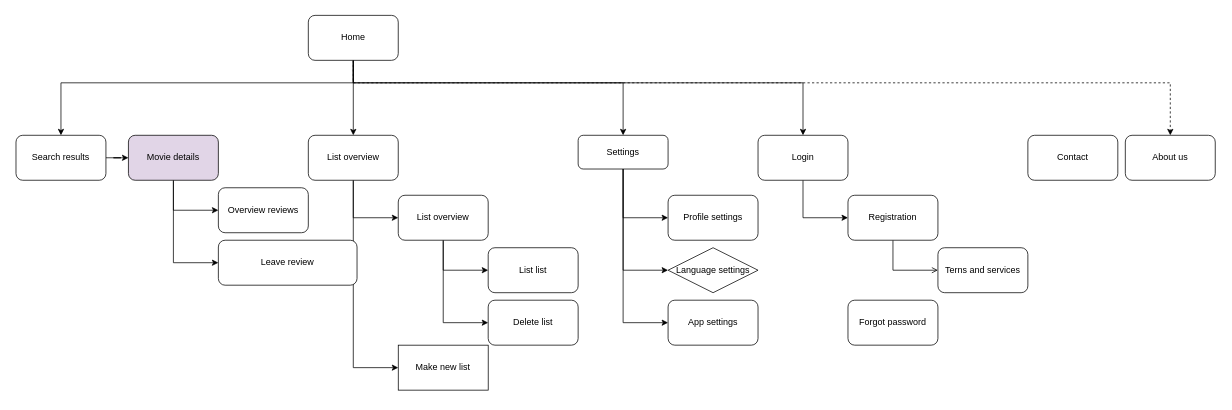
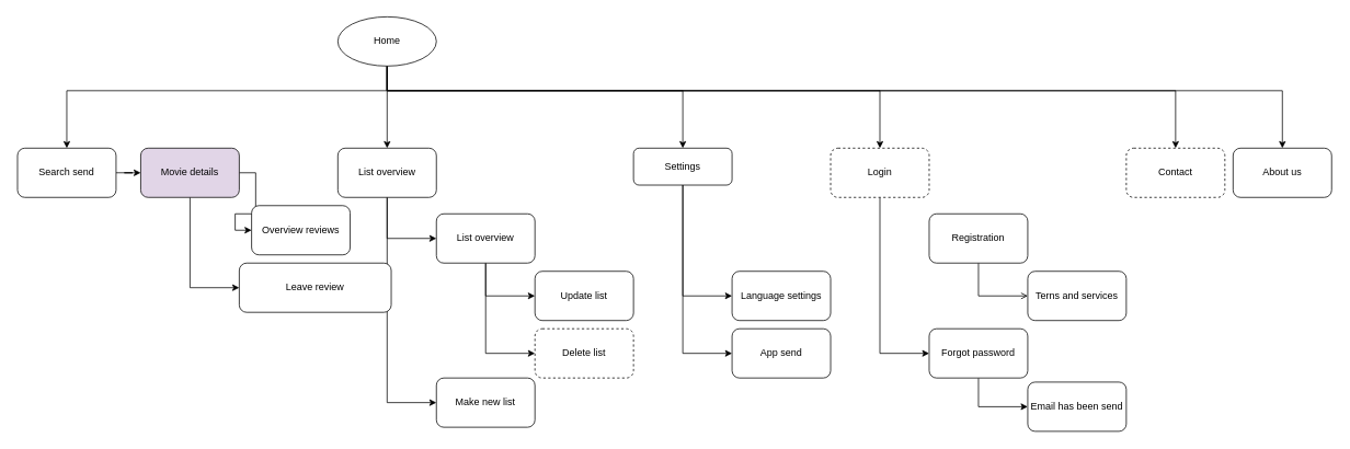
- <mxCell id="8" value="Home" style="rounded=1;whiteSpace=wrap;html=1;" vertex="1" parent="1"><mxGeometry x="410" y="20" width="120" height="60" as="geometry" /></mxCell>
+ <mxCell id="8" value="Home" style="ellipse;whiteSpace=wrap;html=1;" vertex="1" parent="1"><mxGeometry x="410" y="20" width="120" height="60" as="geometry" /></mxCell>
- <mxCell id="5" style="edgeStyle=orthogonalEdgeStyle;rounded=0;orthogonalLoop=1;jettySize=auto;html=1;entryX=0.5;entryY=0;entryDx=0;entryDy=0;dashed=1;" edge="1" parent="1" source="8" target="31"><mxGeometry relative="1" as="geometry"><Array as="points"><mxPoint x="470" y="110" /><mxPoint x="1560" y="110" /></Array></mxGeometry></mxCell>
+ <mxCell id="5" style="edgeStyle=orthogonalEdgeStyle;rounded=0;orthogonalLoop=1;jettySize=auto;html=1;entryX=0.5;entryY=0;entryDx=0;entryDy=0;" edge="1" parent="1" source="8" target="31"><mxGeometry relative="1" as="geometry"><Array as="points"><mxPoint x="470" y="110" /><mxPoint x="1560" y="110" /></Array></mxGeometry></mxCell>
+ <mxCell id="4" style="edgeStyle=orthogonalEdgeStyle;rounded=0;orthogonalLoop=1;jettySize=auto;html=1;entryX=0.5;entryY=0;entryDx=0;entryDy=0;" edge="1" parent="1" source="8" target="30"><mxGeometry relative="1" as="geometry"><Array as="points"><mxPoint x="470" y="110" /><mxPoint x="1430" y="110" /></Array></mxGeometry></mxCell>
- <mxCell id="33" value="Search results" style="rounded=1;whiteSpace=wrap;html=1;" vertex="1" parent="1"><mxGeometry x="20" y="180" width="120" height="60" as="geometry" /></mxCell>
+ <mxCell id="33" value="Search send" style="rounded=1;whiteSpace=wrap;html=1;" vertex="1" parent="1"><mxGeometry x="20" y="180" width="120" height="60" as="geometry" /></mxCell>
- <mxCell id="36" value="Login" style="rounded=1;whiteSpace=wrap;html=1;" vertex="1" parent="1"><mxGeometry x="1010" y="180" width="120" height="60" as="geometry" /></mxCell>
+ <mxCell id="36" value="Login" style="rounded=1;whiteSpace=wrap;html=1;dashed=1;" vertex="1" parent="1"><mxGeometry x="1010" y="180" width="120" height="60" as="geometry" /></mxCell>
- <mxCell id="30" value="Contact" style="rounded=1;whiteSpace=wrap;html=1;" vertex="1" parent="1"><mxGeometry x="1370" y="180" width="120" height="60" as="geometry" /></mxCell>
+ <mxCell id="30" value="Contact" style="rounded=1;whiteSpace=wrap;html=1;dashed=1;" vertex="1" parent="1"><mxGeometry x="1370" y="180" width="120" height="60" as="geometry" /></mxCell>
- <mxCell id="21" value="Overview reviews" style="rounded=1;whiteSpace=wrap;html=1;" vertex="1" parent="1"><mxGeometry x="290" y="250" width="120" height="60" as="geometry" /></mxCell>
+ <mxCell id="21" value="Overview reviews" style="rounded=1;whiteSpace=wrap;html=1;" vertex="1" parent="1"><mxGeometry x="305" y="250" width="120" height="60" as="geometry" /></mxCell>
- <mxCell id="23" value="" style="edgeStyle=orthogonalEdgeStyle;rounded=0;orthogonalLoop=1;jettySize=auto;html=1;entryX=0;entryY=0.5;entryDx=0;entryDy=0;" edge="1" parent="1" source="26" target="27"><mxGeometry relative="1" as="geometry" /></mxCell>
- <mxCell id="27" value="Profile settings" style="rounded=1;whiteSpace=wrap;html=1;" vertex="1" parent="1"><mxGeometry x="890" y="260" width="120" height="60" as="geometry" /></mxCell>
- <mxCell id="34" value="" style="edgeStyle=orthogonalEdgeStyle;rounded=0;orthogonalLoop=1;jettySize=auto;html=1;entryX=0;entryY=0.5;entryDx=0;entryDy=0;" edge="1" parent="1" source="36" target="38"><mxGeometry relative="1" as="geometry" /></mxCell>
- <mxCell id="19" value="List list" style="rounded=1;whiteSpace=wrap;html=1;" vertex="1" parent="1"><mxGeometry x="650" y="330" width="120" height="60" as="geometry" /></mxCell>
+ <mxCell id="19" value="Update list" style="rounded=1;whiteSpace=wrap;html=1;" vertex="1" parent="1"><mxGeometry x="650" y="330" width="120" height="60" as="geometry" /></mxCell>
- <mxCell id="28" value="Language settings" style="rhombus;whiteSpace=wrap;html=1;" vertex="1" parent="1"><mxGeometry x="890" y="330" width="120" height="60" as="geometry" /></mxCell>
+ <mxCell id="28" value="Language settings" style="rounded=1;whiteSpace=wrap;html=1;" vertex="1" parent="1"><mxGeometry x="890" y="330" width="120" height="60" as="geometry" /></mxCell>
- <mxCell id="20" value="Delete list" style="rounded=1;whiteSpace=wrap;html=1;" vertex="1" parent="1"><mxGeometry x="650" y="400" width="120" height="60" as="geometry" /></mxCell>
+ <mxCell id="20" value="Delete list" style="rounded=1;whiteSpace=wrap;html=1;dashed=1;" vertex="1" parent="1"><mxGeometry x="650" y="400" width="120" height="60" as="geometry" /></mxCell>
- <mxCell id="29" value="App settings" style="rounded=1;whiteSpace=wrap;html=1;" vertex="1" parent="1"><mxGeometry x="890" y="400" width="120" height="60" as="geometry" /></mxCell>
+ <mxCell id="29" value="App send" style="rounded=1;whiteSpace=wrap;html=1;" vertex="1" parent="1"><mxGeometry x="890" y="400" width="120" height="60" as="geometry" /></mxCell>
+ <mxCell id="35" style="edgeStyle=orthogonalEdgeStyle;rounded=0;orthogonalLoop=1;jettySize=auto;html=1;entryX=0;entryY=0.5;entryDx=0;entryDy=0;" edge="1" parent="1" source="36" target="41"><mxGeometry relative="1" as="geometry" /></mxCell>
- <mxCell id="18" value="Make new list" style="whiteSpace=wrap;html=1;rounded=0;" vertex="1" parent="1"><mxGeometry x="530" y="460" width="120" height="60" as="geometry" /></mxCell>
+ <mxCell id="18" value="Make new list" style="rounded=1;whiteSpace=wrap;html=1;" vertex="1" parent="1"><mxGeometry x="530" y="460" width="120" height="60" as="geometry" /></mxCell>
+ <mxCell id="40" style="edgeStyle=orthogonalEdgeStyle;rounded=0;orthogonalLoop=1;jettySize=auto;html=1;entryX=0;entryY=0.5;entryDx=0;entryDy=0;" edge="1" parent="1" source="41" target="42"><mxGeometry relative="1" as="geometry" /></mxCell>
+ <mxCell id="42" value="Email has been send" style="rounded=1;whiteSpace=wrap;html=1;" vertex="1" parent="1"><mxGeometry x="1250" y="465" width="120" height="60" as="geometry" /></mxCell>
